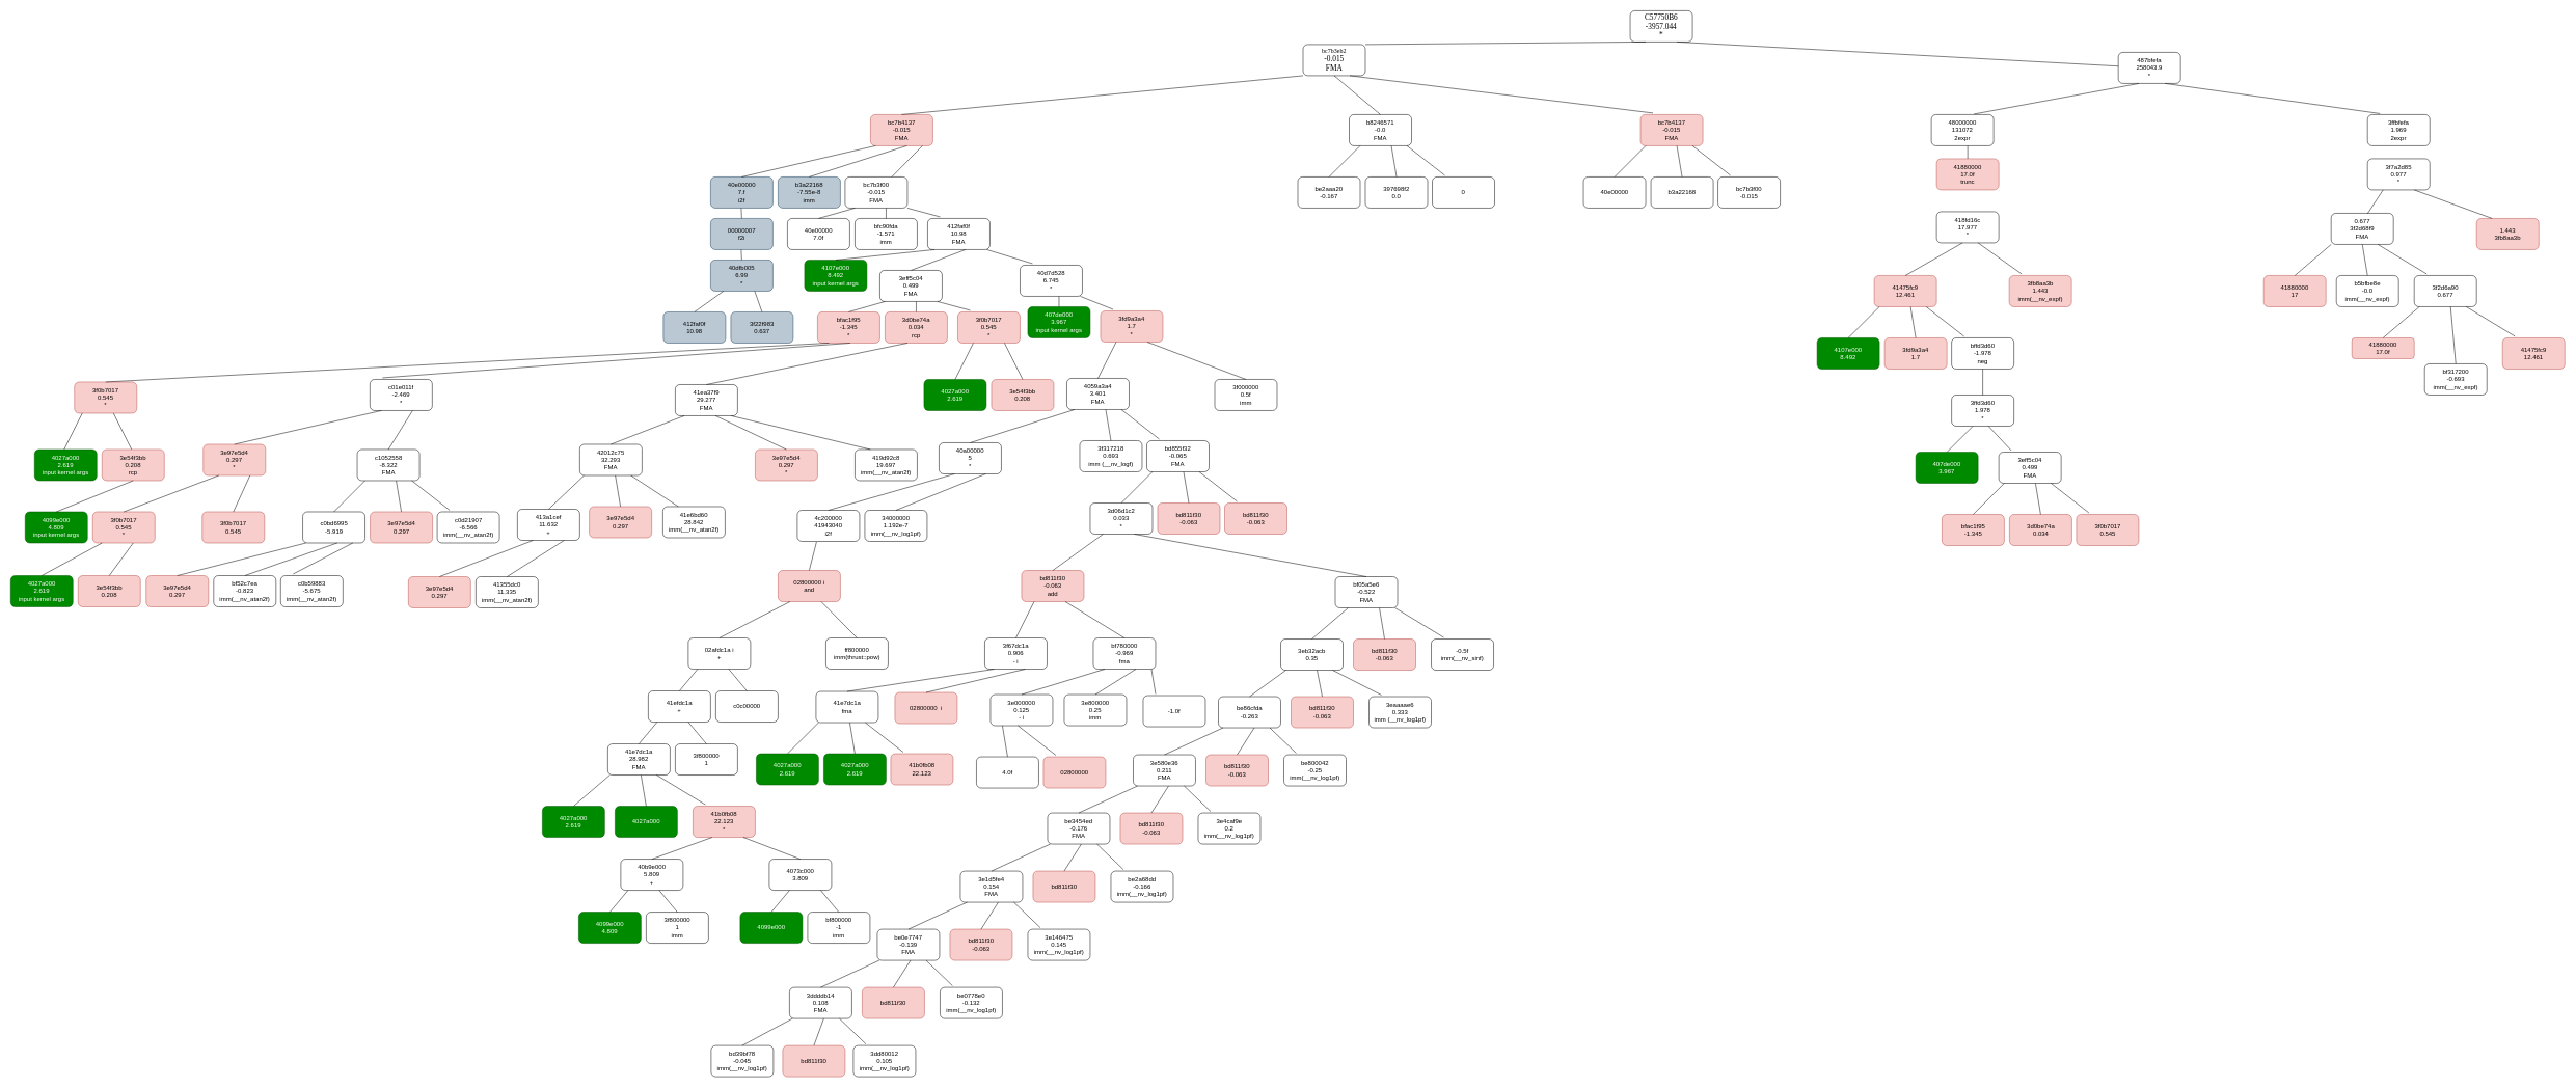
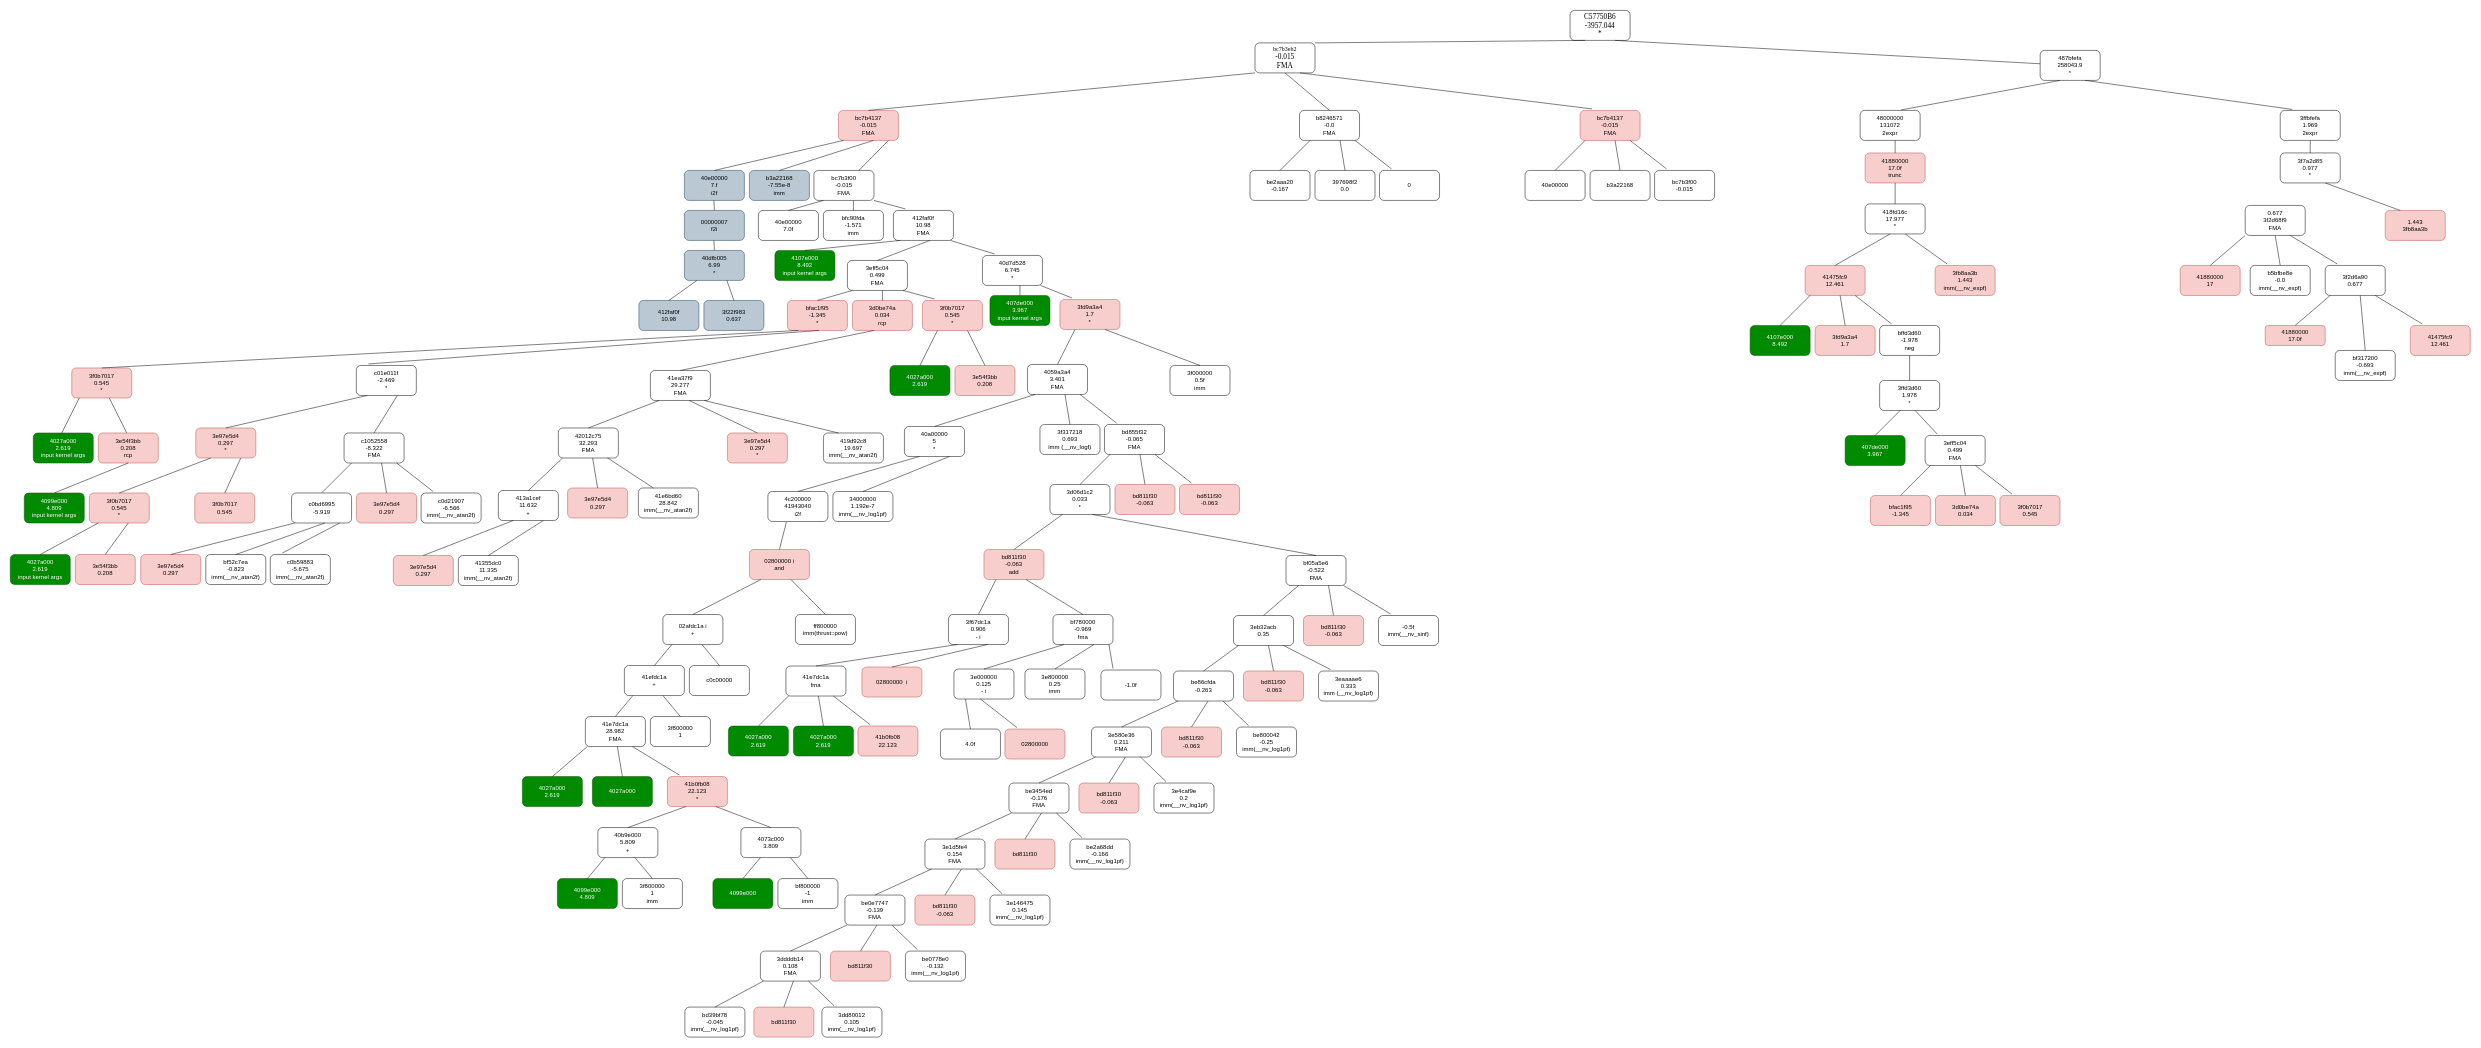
+ <mxCell id="20" value="" style="endArrow=none;html=1;rounded=0;entryX=0.5;entryY=1;entryDx=0;entryDy=0;exitX=0.5;exitY=0;exitDx=0;exitDy=0;" edge="1" parent="1" source="18" target="14"><mxGeometry width="50" height="50" relative="1" as="geometry"><mxPoint x="4474" y="315" as="sourcePoint" /><mxPoint x="4479" y="290" as="targetPoint" /></mxGeometry></mxCell>
+ <mxCell id="264" value="" style="endArrow=none;html=1;rounded=0;entryX=0.5;entryY=1;entryDx=0;entryDy=0;exitX=0.5;exitY=0;exitDx=0;exitDy=0;" edge="1" parent="1" source="263" target="17"><mxGeometry width="50" height="50" relative="1" as="geometry"><mxPoint x="3799" y="315" as="sourcePoint" /><mxPoint x="3989" y="420" as="targetPoint" /></mxGeometry></mxCell>
- <mxCell id="23" value="" style="endArrow=none;html=1;rounded=0;entryX=0.25;entryY=1;entryDx=0;entryDy=0;exitX=0.583;exitY=0.017;exitDx=0;exitDy=0;exitPerimeter=0;" edge="1" parent="1" source="21" target="18"><mxGeometry width="50" height="50" relative="1" as="geometry"><mxPoint x="4539" y="420" as="sourcePoint" /><mxPoint x="4589" y="370" as="targetPoint" /></mxGeometry></mxCell>
